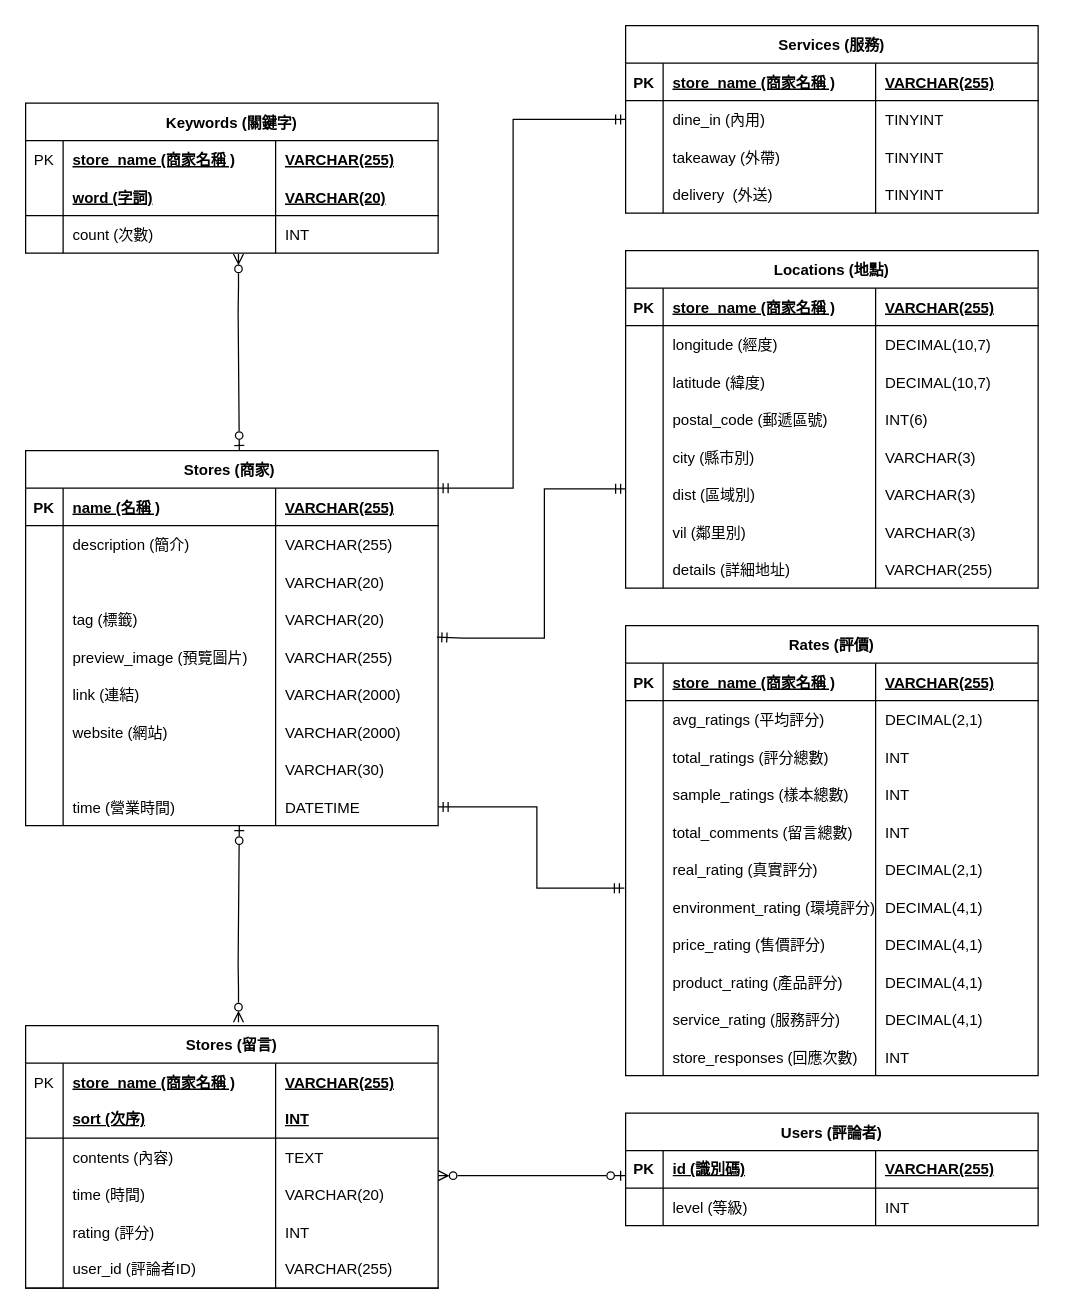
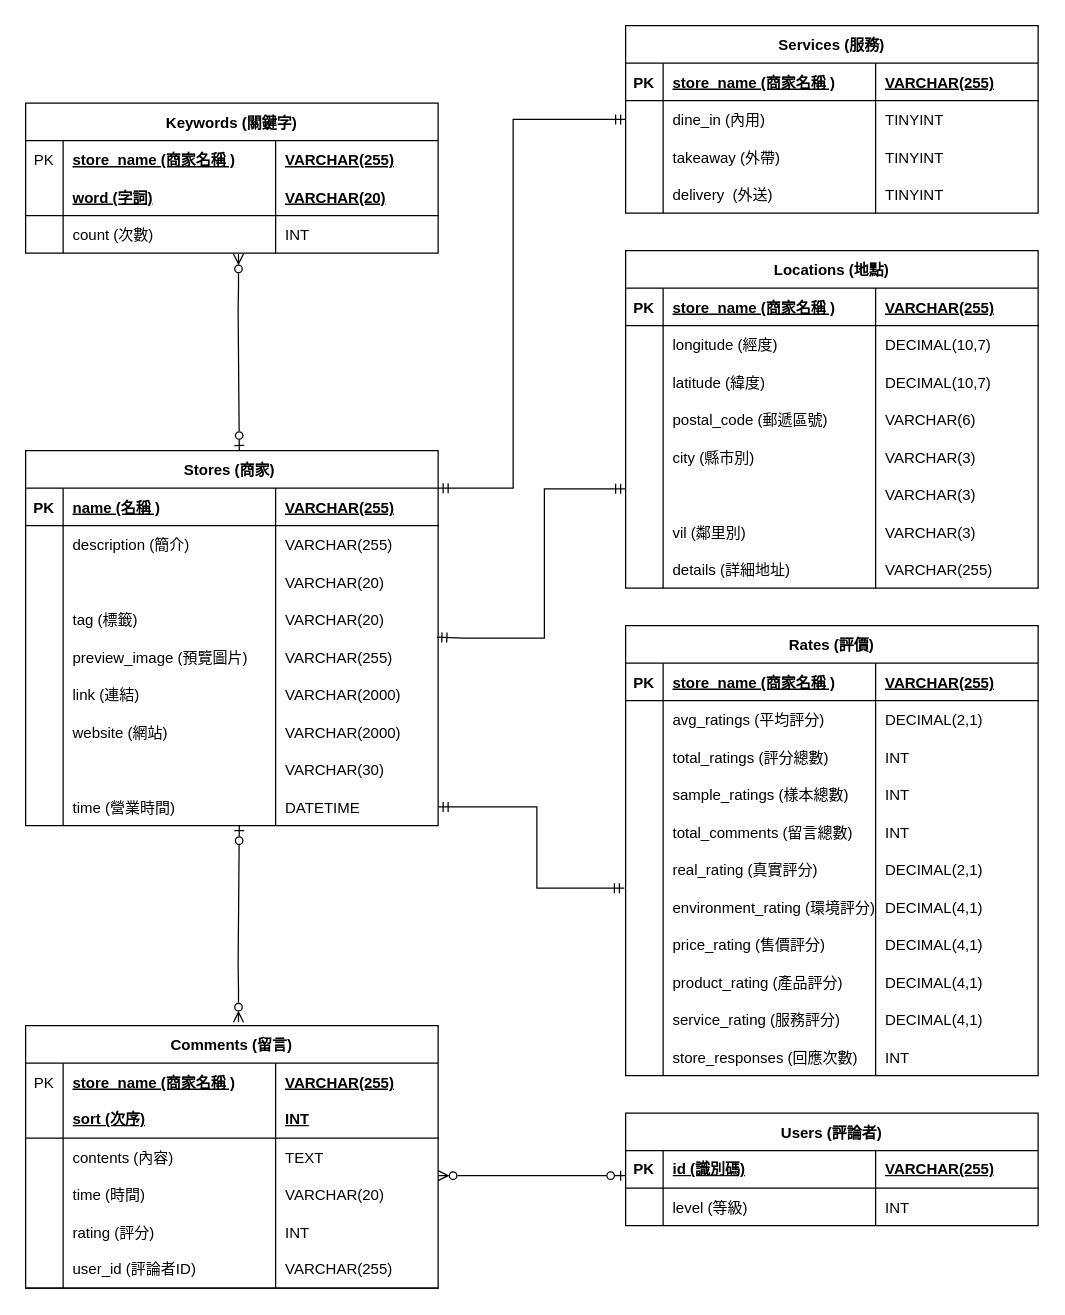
- <mxCell id="18" value="INT(6)" style="shape=partialRectangle;overflow=hidden;connectable=0;fillColor=none;top=0;left=0;bottom=0;right=0;align=left;spacingLeft=6;" parent="15" vertex="1"><mxGeometry x="200" width="130" height="30" as="geometry"><mxRectangle width="130" height="30" as="alternateBounds" /></mxGeometry></mxCell>
+ <mxCell id="18" value="VARCHAR(6)" style="shape=partialRectangle;overflow=hidden;connectable=0;fillColor=none;top=0;left=0;bottom=0;right=0;align=left;spacingLeft=6;" parent="15" vertex="1"><mxGeometry x="200" width="130" height="30" as="geometry"><mxRectangle width="130" height="30" as="alternateBounds" /></mxGeometry></mxCell>
- <mxCell id="25" value="dist (區域別)" style="shape=partialRectangle;overflow=hidden;connectable=0;fillColor=none;top=0;left=0;bottom=0;right=0;align=left;spacingLeft=6;" parent="23" vertex="1"><mxGeometry x="30" width="170" height="30" as="geometry"><mxRectangle width="170" height="30" as="alternateBounds" /></mxGeometry></mxCell>
- <mxCell id="35" value="Stores (留言)" style="shape=table;startSize=30;container=1;collapsible=1;childLayout=tableLayout;fixedRows=1;rowLines=0;fontStyle=1;align=center;resizeLast=1;labelBorderColor=none;" parent="1" vertex="1"><mxGeometry x="20" y="820" width="330" height="210" as="geometry"><mxRectangle x="140" y="520" width="130" height="30" as="alternateBounds" /></mxGeometry></mxCell>
+ <mxCell id="35" value="Comments (留言)" style="shape=table;startSize=30;container=1;collapsible=1;childLayout=tableLayout;fixedRows=1;rowLines=0;fontStyle=1;align=center;resizeLast=1;labelBorderColor=none;" parent="1" vertex="1"><mxGeometry x="20" y="820" width="330" height="210" as="geometry"><mxRectangle x="140" y="520" width="130" height="30" as="alternateBounds" /></mxGeometry></mxCell>
